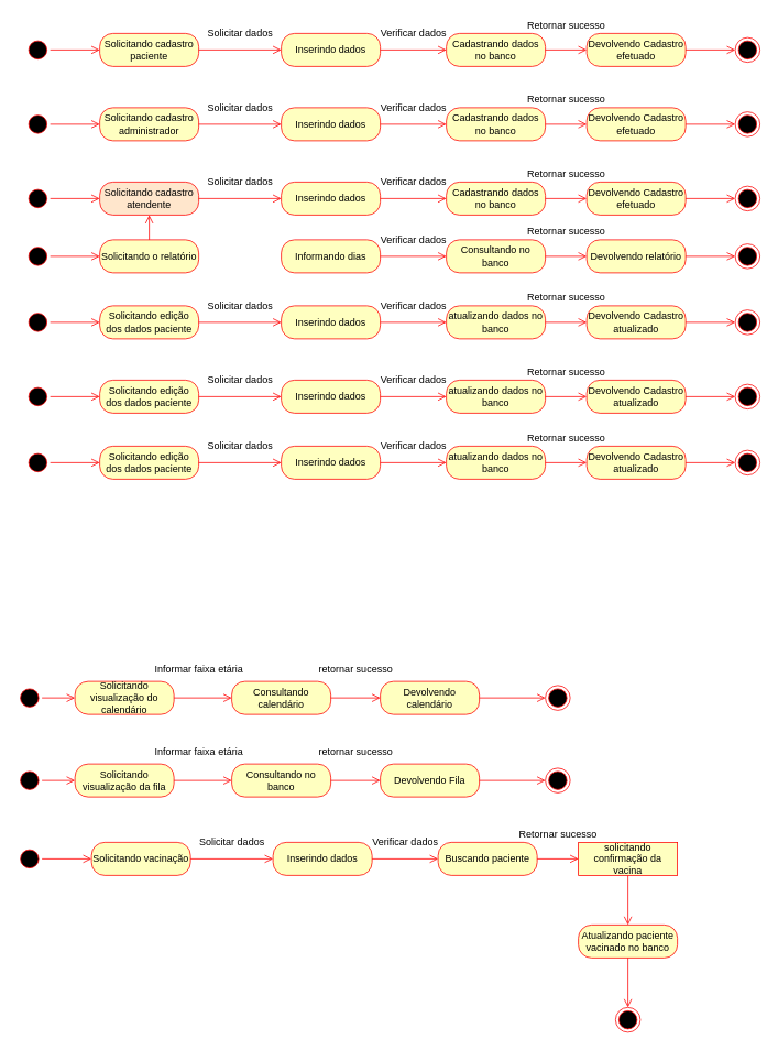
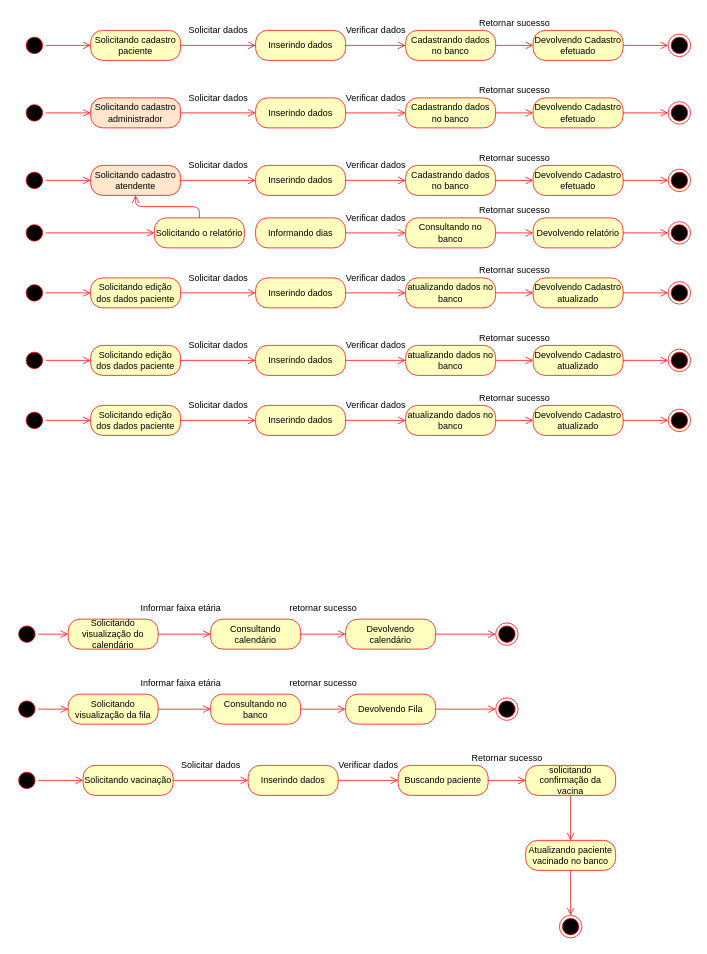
- <mxCell id="16" value="Solicitando cadastro administrador" style="rounded=1;whiteSpace=wrap;html=1;arcSize=40;fontColor=#000000;fillColor=#ffffc0;strokeColor=#ff0000;" vertex="1" parent="1"><mxGeometry x="120" y="130" width="120" height="40" as="geometry" /></mxCell>
+ <mxCell id="16" value="Solicitando cadastro administrador" style="rounded=1;whiteSpace=wrap;html=1;arcSize=40;fontColor=#000000;fillColor=#ffe6cc;strokeColor=#ff0000;" vertex="1" parent="1"><mxGeometry x="120" y="130" width="120" height="40" as="geometry" /></mxCell>
- <mxCell id="44" value="Solicitando o relatório" style="rounded=1;whiteSpace=wrap;html=1;arcSize=40;fontColor=#000000;fillColor=#ffffc0;strokeColor=#ff0000;" vertex="1" parent="1"><mxGeometry x="120" y="290" width="120" height="40" as="geometry" /></mxCell>
+ <mxCell id="44" value="Solicitando o relatório" style="rounded=1;whiteSpace=wrap;html=1;arcSize=40;fontColor=#000000;fillColor=#ffffc0;strokeColor=#ff0000;" vertex="1" parent="1"><mxGeometry x="205" y="290" width="120" height="40" as="geometry" /></mxCell>
- <mxCell id="127" value="solicitando confirmação da vacina" style="whiteSpace=wrap;html=1;arcSize=40;fontColor=#000000;fillColor=#ffffc0;strokeColor=#ff0000;rounded=0;" vertex="1" parent="1"><mxGeometry x="700" y="1020" width="120" height="40" as="geometry" /></mxCell>
+ <mxCell id="127" value="solicitando confirmação da vacina" style="rounded=1;whiteSpace=wrap;html=1;arcSize=40;fontColor=#000000;fillColor=#ffffc0;strokeColor=#ff0000;" vertex="1" parent="1"><mxGeometry x="700" y="1020" width="120" height="40" as="geometry" /></mxCell>
